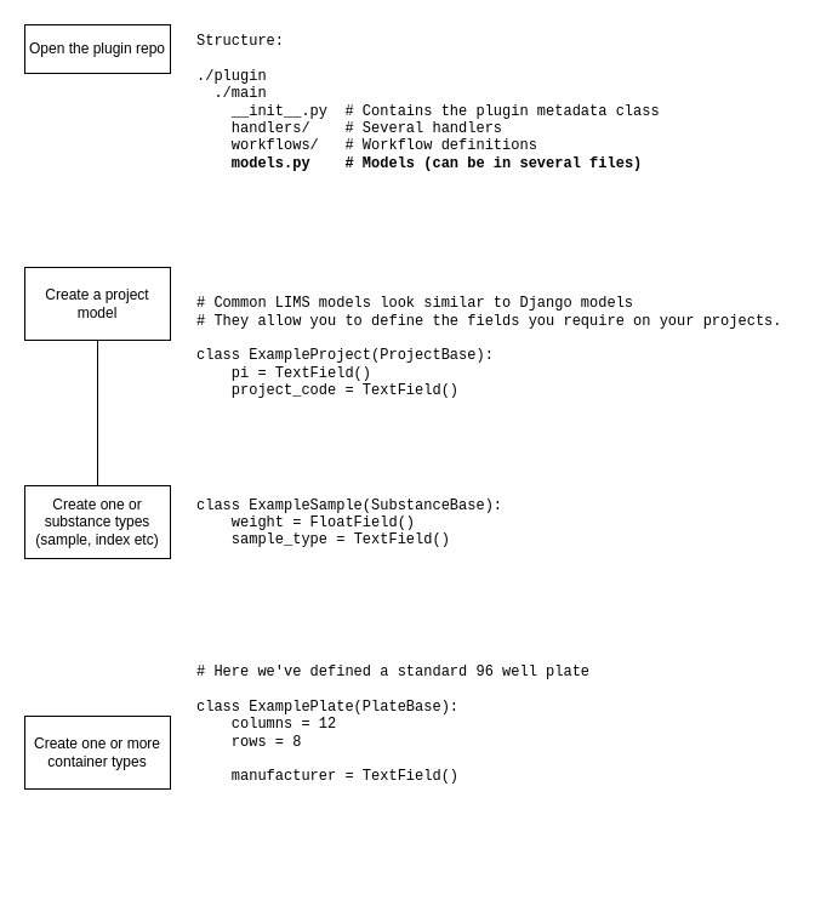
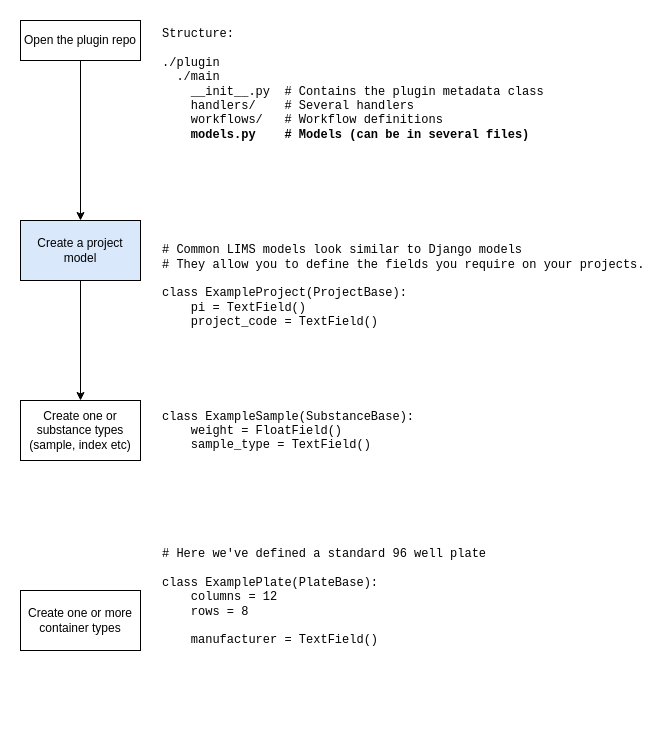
+ <mxCell id="2" value="" style="edgeStyle=orthogonalEdgeStyle;rounded=0;orthogonalLoop=1;jettySize=auto;html=1;" edge="1" parent="1" source="3" target="6"><mxGeometry relative="1" as="geometry" /></mxCell>
- <mxCell id="6" value="Create a project model" style="whiteSpace=wrap;html=1;rounded=0;" vertex="1" parent="1"><mxGeometry x="20" y="220" width="120" height="60" as="geometry" /></mxCell>
+ <mxCell id="6" value="Create a project model" style="whiteSpace=wrap;html=1;rounded=0;fillColor=#dae8fc;" vertex="1" parent="1"><mxGeometry x="20" y="220" width="120" height="60" as="geometry" /></mxCell>
- <mxCell id="5" value="" style="edgeStyle=orthogonalEdgeStyle;rounded=0;orthogonalLoop=1;jettySize=auto;html=1;endArrow=none;" edge="1" parent="1" source="6" target="8"><mxGeometry relative="1" as="geometry" /></mxCell>
+ <mxCell id="5" value="" style="edgeStyle=orthogonalEdgeStyle;rounded=0;orthogonalLoop=1;jettySize=auto;html=1;" edge="1" parent="1" source="6" target="8"><mxGeometry relative="1" as="geometry" /></mxCell>
